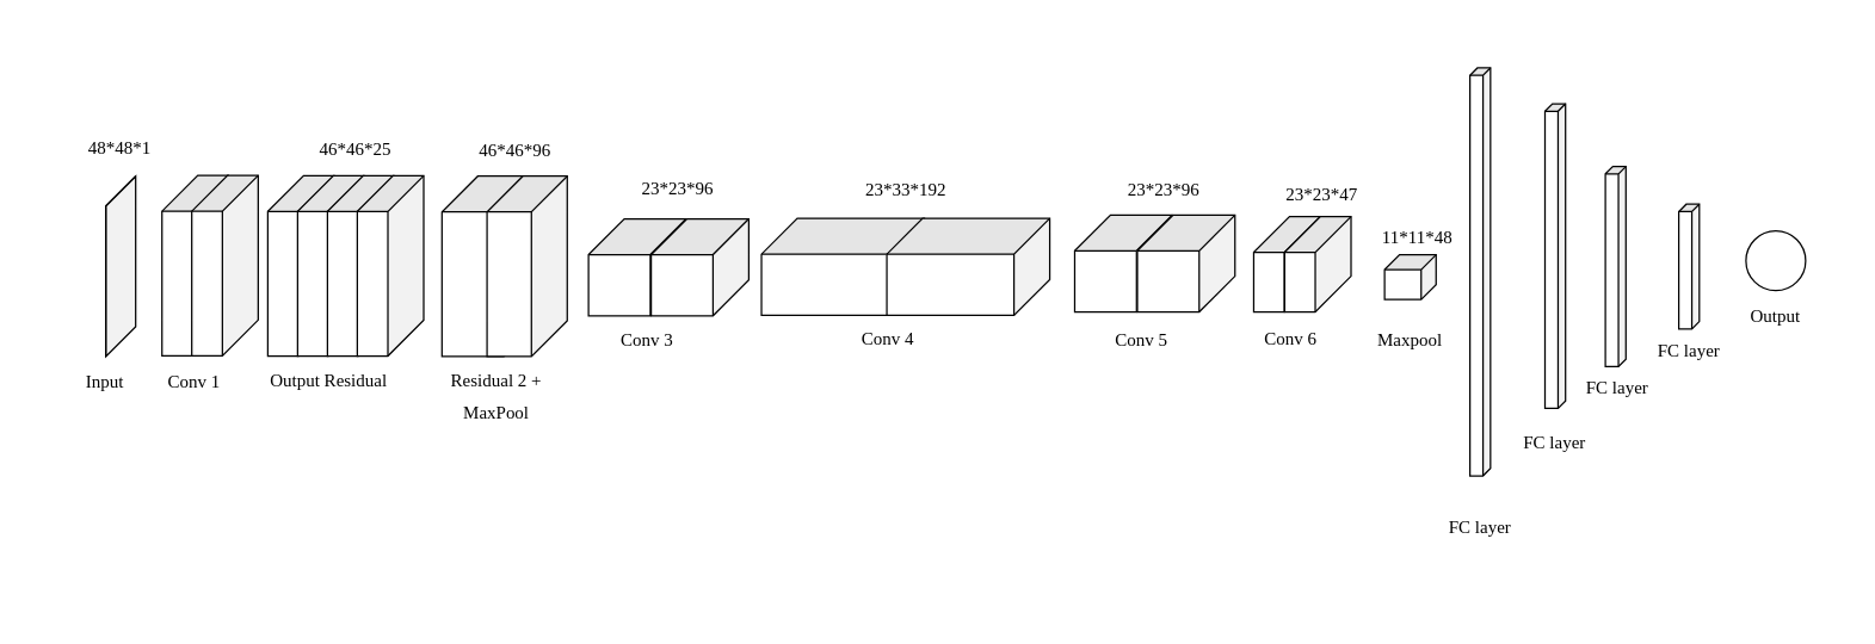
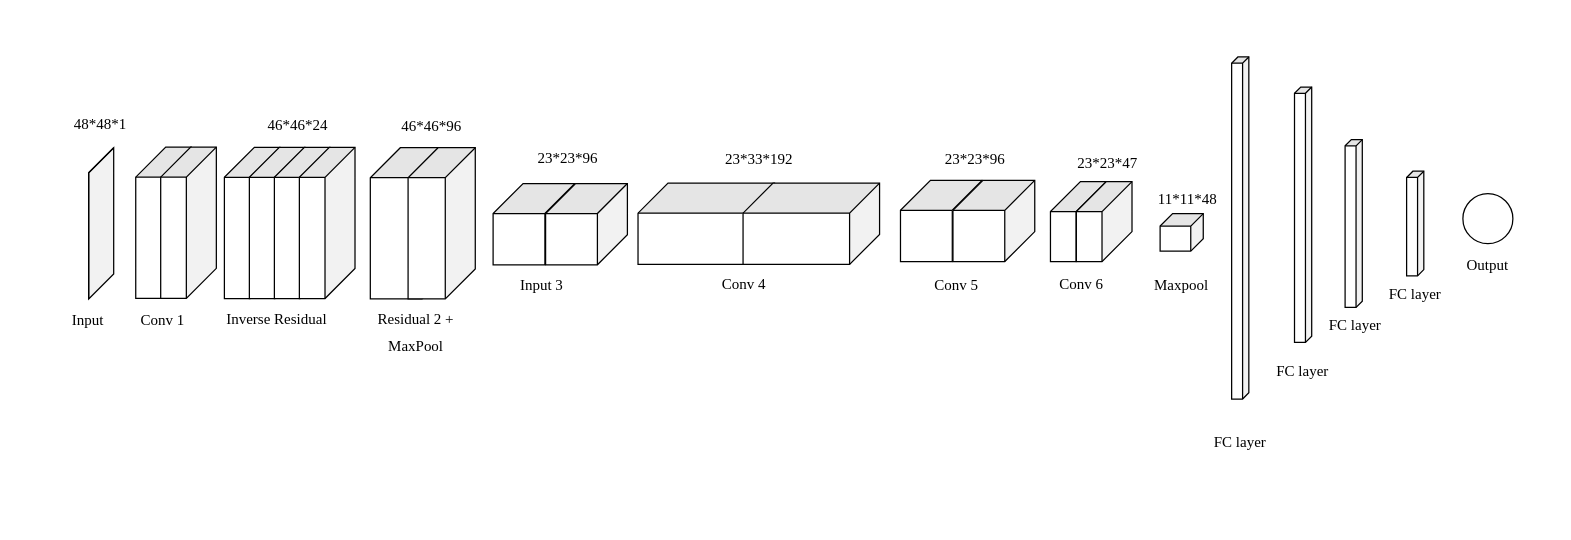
- <mxCell id="2" value="&lt;p class=&quot;cvGsUA direction-ltr align-center para-style-body&quot; style=&quot;color: rgb(0, 0, 0); font-family: &amp;quot;YAFdJllHsUM 0&amp;quot;, _fb_, auto; --fontSize: 16px; --lineHeight: 1.4; text-transform: none; line-height: 22px;&quot;&gt;&lt;span style=&quot;background-color: initial; white-space: pre;&quot;&gt;&#09;&lt;/span&gt;&lt;span style=&quot;background-color: initial;&quot;&gt;46*46*25&lt;/span&gt;&lt;br&gt;&lt;/p&gt;" style="text;whiteSpace=wrap;html=1;" parent="1" vertex="1"><mxGeometry x="188.2" y="70" width="120" height="59.43" as="geometry" /></mxCell>
+ <mxCell id="2" value="&lt;p class=&quot;cvGsUA direction-ltr align-center para-style-body&quot; style=&quot;color: rgb(0, 0, 0); font-family: &amp;quot;YAFdJllHsUM 0&amp;quot;, _fb_, auto; --fontSize: 16px; --lineHeight: 1.4; text-transform: none; line-height: 22px;&quot;&gt;&lt;span style=&quot;background-color: initial; white-space: pre;&quot;&gt;&#09;&lt;/span&gt;&lt;span style=&quot;background-color: initial;&quot;&gt;46*46*24&lt;/span&gt;&lt;br&gt;&lt;/p&gt;" style="text;whiteSpace=wrap;html=1;" parent="1" vertex="1"><mxGeometry x="188.2" y="70" width="120" height="59.43" as="geometry" /></mxCell>
- <mxCell id="26" value="&lt;p style=&quot;text-align: center; color: rgb(0, 0, 0); font-family: &amp;quot;YAFdJllHsUM 0&amp;quot;, _fb_, auto; --fontSize: 16px; --lineHeight: 1.4; text-transform: none; line-height: 22px; --darkreader-inline-color: #e8e6e3;&quot; class=&quot;cvGsUA direction-ltr align-center para-style-body&quot; data-darkreader-inline-color=&quot;&quot;&gt;Conv 3&lt;br&gt;&lt;/p&gt;" style="text;whiteSpace=wrap;html=1;" parent="1" vertex="1"><mxGeometry x="414.05" y="198.15" width="70" height="70" as="geometry" /></mxCell>
+ <mxCell id="26" value="&lt;p style=&quot;text-align: center; color: rgb(0, 0, 0); font-family: &amp;quot;YAFdJllHsUM 0&amp;quot;, _fb_, auto; --fontSize: 16px; --lineHeight: 1.4; text-transform: none; line-height: 22px; --darkreader-inline-color: #e8e6e3;&quot; class=&quot;cvGsUA direction-ltr align-center para-style-body&quot; data-darkreader-inline-color=&quot;&quot;&gt;Input 3&lt;br&gt;&lt;/p&gt;" style="text;whiteSpace=wrap;html=1;" parent="1" vertex="1"><mxGeometry x="414.05" y="198.15" width="70" height="70" as="geometry" /></mxCell>
- <mxCell id="42" value="&lt;p data-darkreader-inline-color=&quot;&quot; class=&quot;cvGsUA direction-ltr align-center para-style-body&quot; style=&quot;text-align: center; color: rgb(0, 0, 0); font-family: &amp;quot;YAFdJllHsUM 0&amp;quot;, _fb_, auto; --fontSize: 16px; --lineHeight: 1.4; text-transform: none; line-height: 22px; --darkreader-inline-color: #e8e6e3;&quot;&gt;Output Residual&lt;br&gt;&lt;/p&gt;" style="text;whiteSpace=wrap;html=1;" parent="1" vertex="1"><mxGeometry x="179.05" y="225" width="96.9" height="45" as="geometry" /></mxCell>
+ <mxCell id="42" value="&lt;p data-darkreader-inline-color=&quot;&quot; class=&quot;cvGsUA direction-ltr align-center para-style-body&quot; style=&quot;text-align: center; color: rgb(0, 0, 0); font-family: &amp;quot;YAFdJllHsUM 0&amp;quot;, _fb_, auto; --fontSize: 16px; --lineHeight: 1.4; text-transform: none; line-height: 22px; --darkreader-inline-color: #e8e6e3;&quot;&gt;Inverse Residual&lt;br&gt;&lt;/p&gt;" style="text;whiteSpace=wrap;html=1;" parent="1" vertex="1"><mxGeometry x="179.05" y="225" width="96.9" height="45" as="geometry" /></mxCell>
